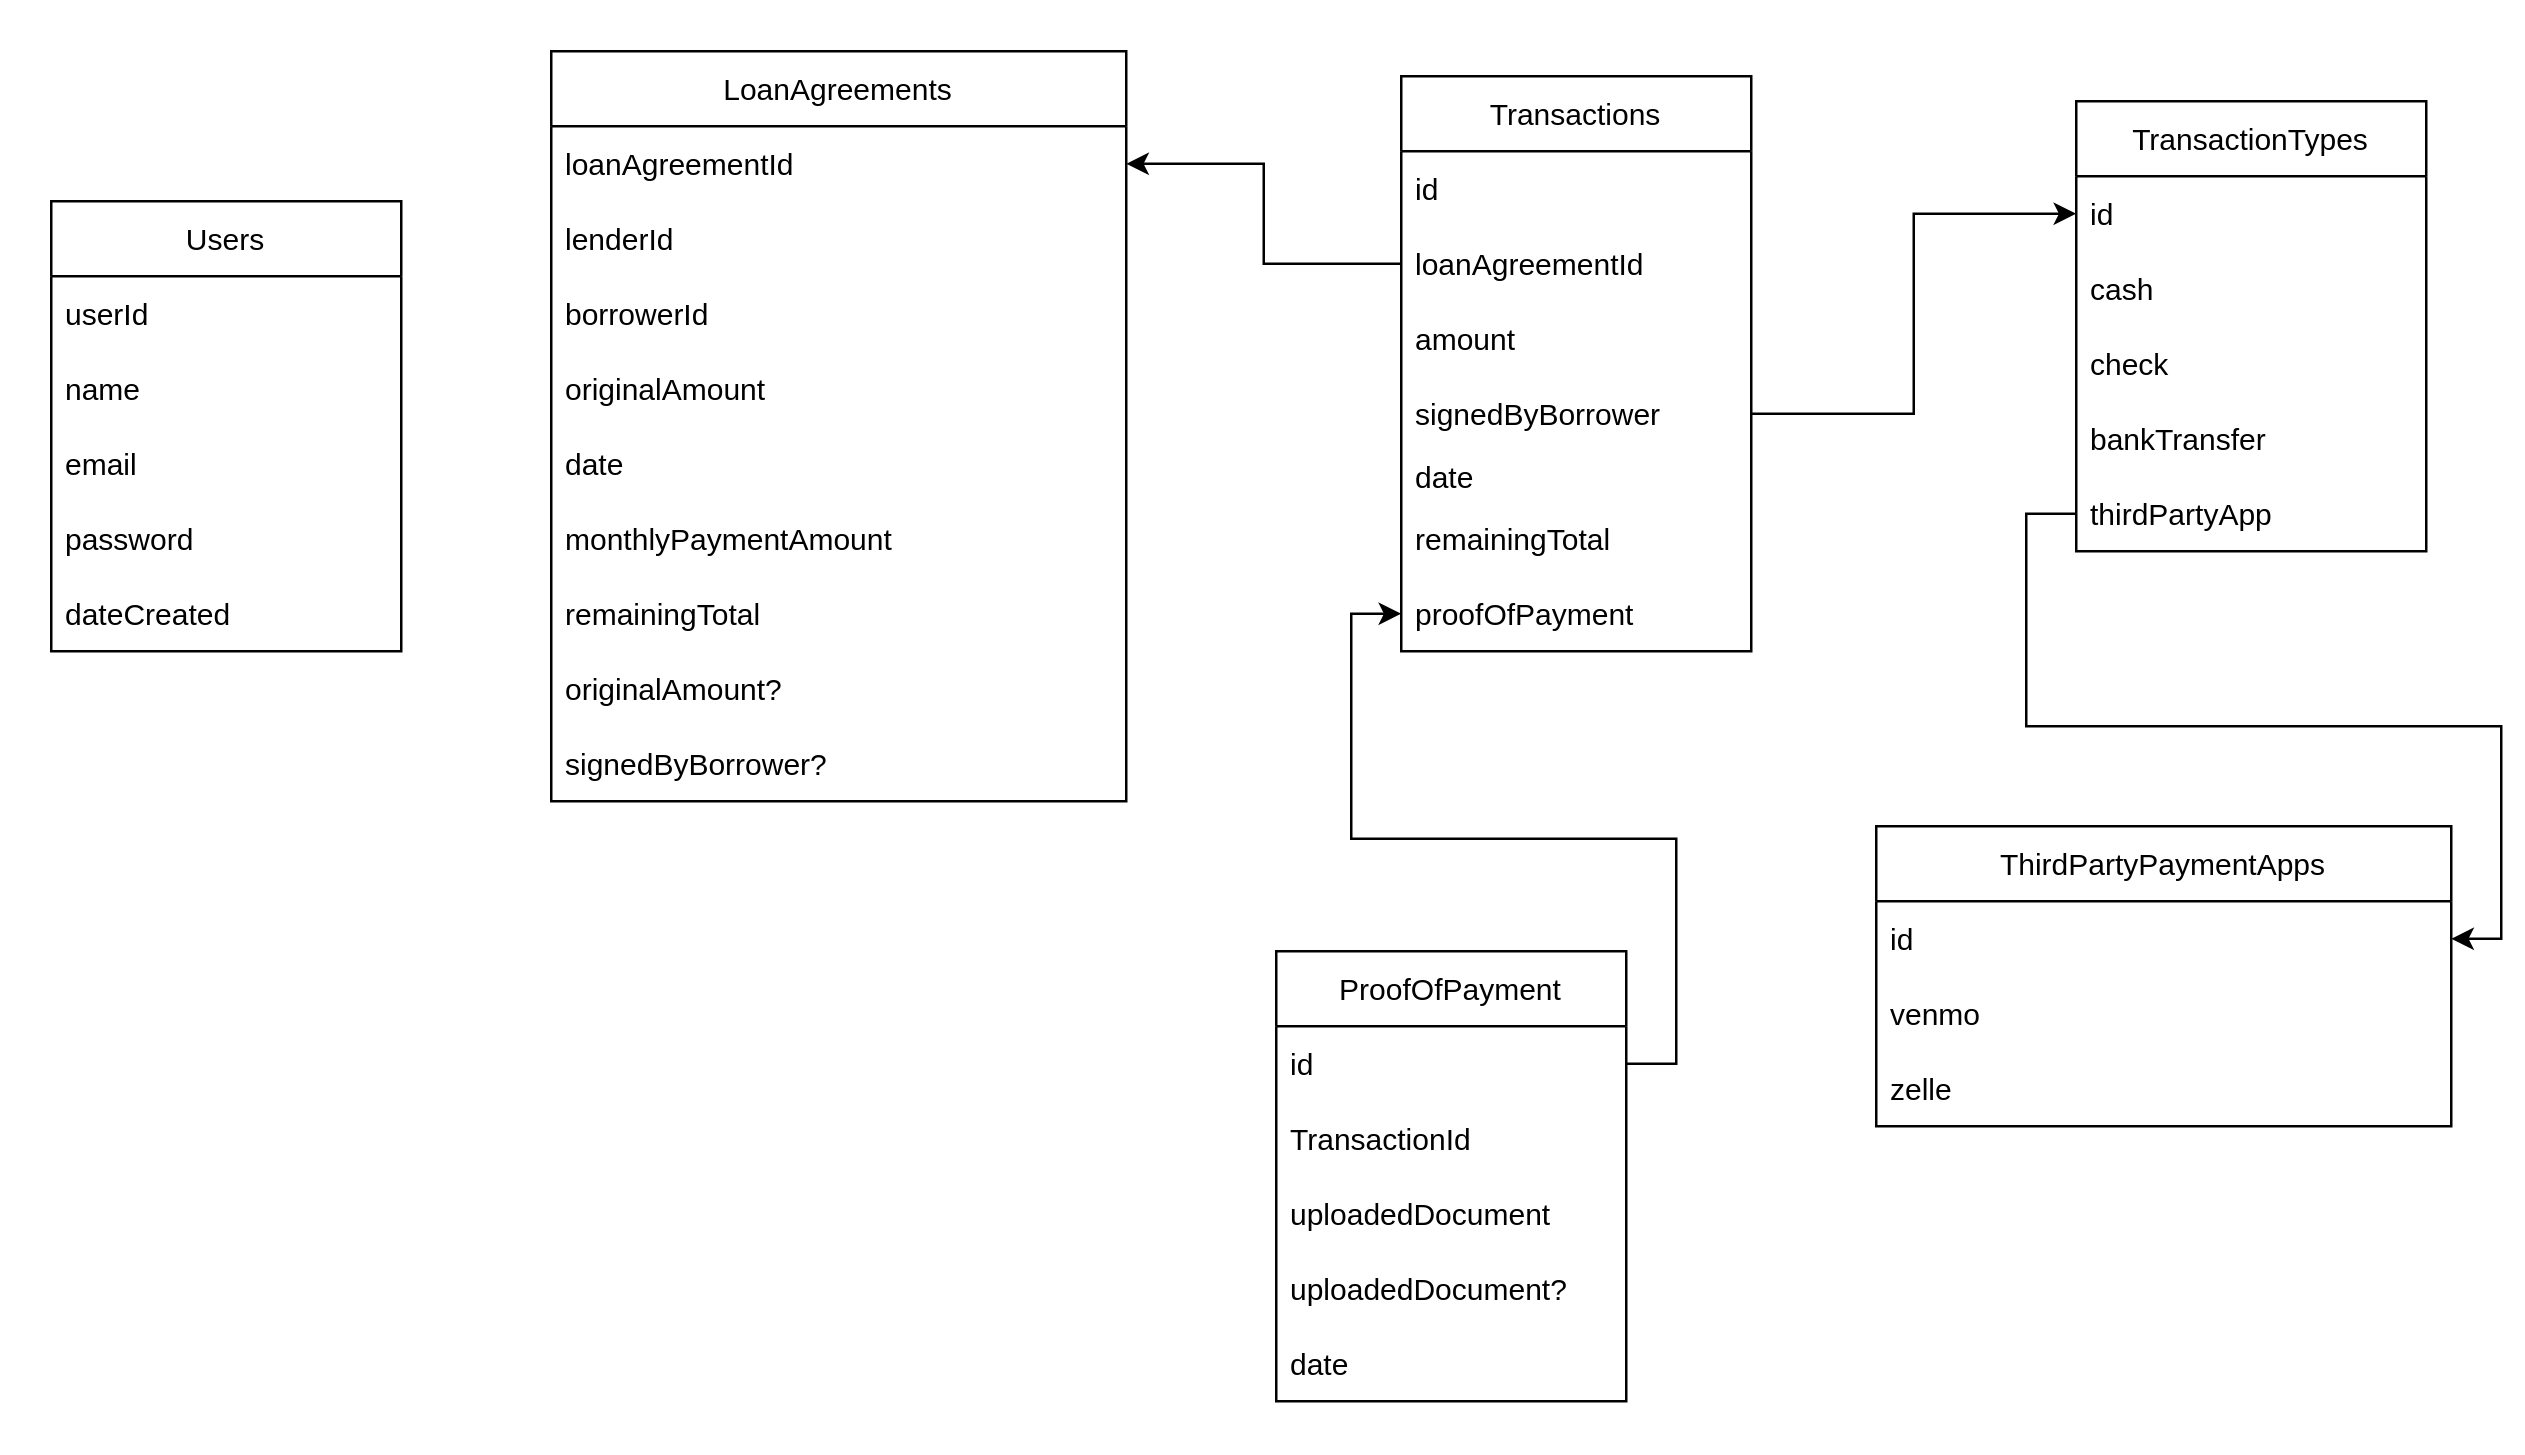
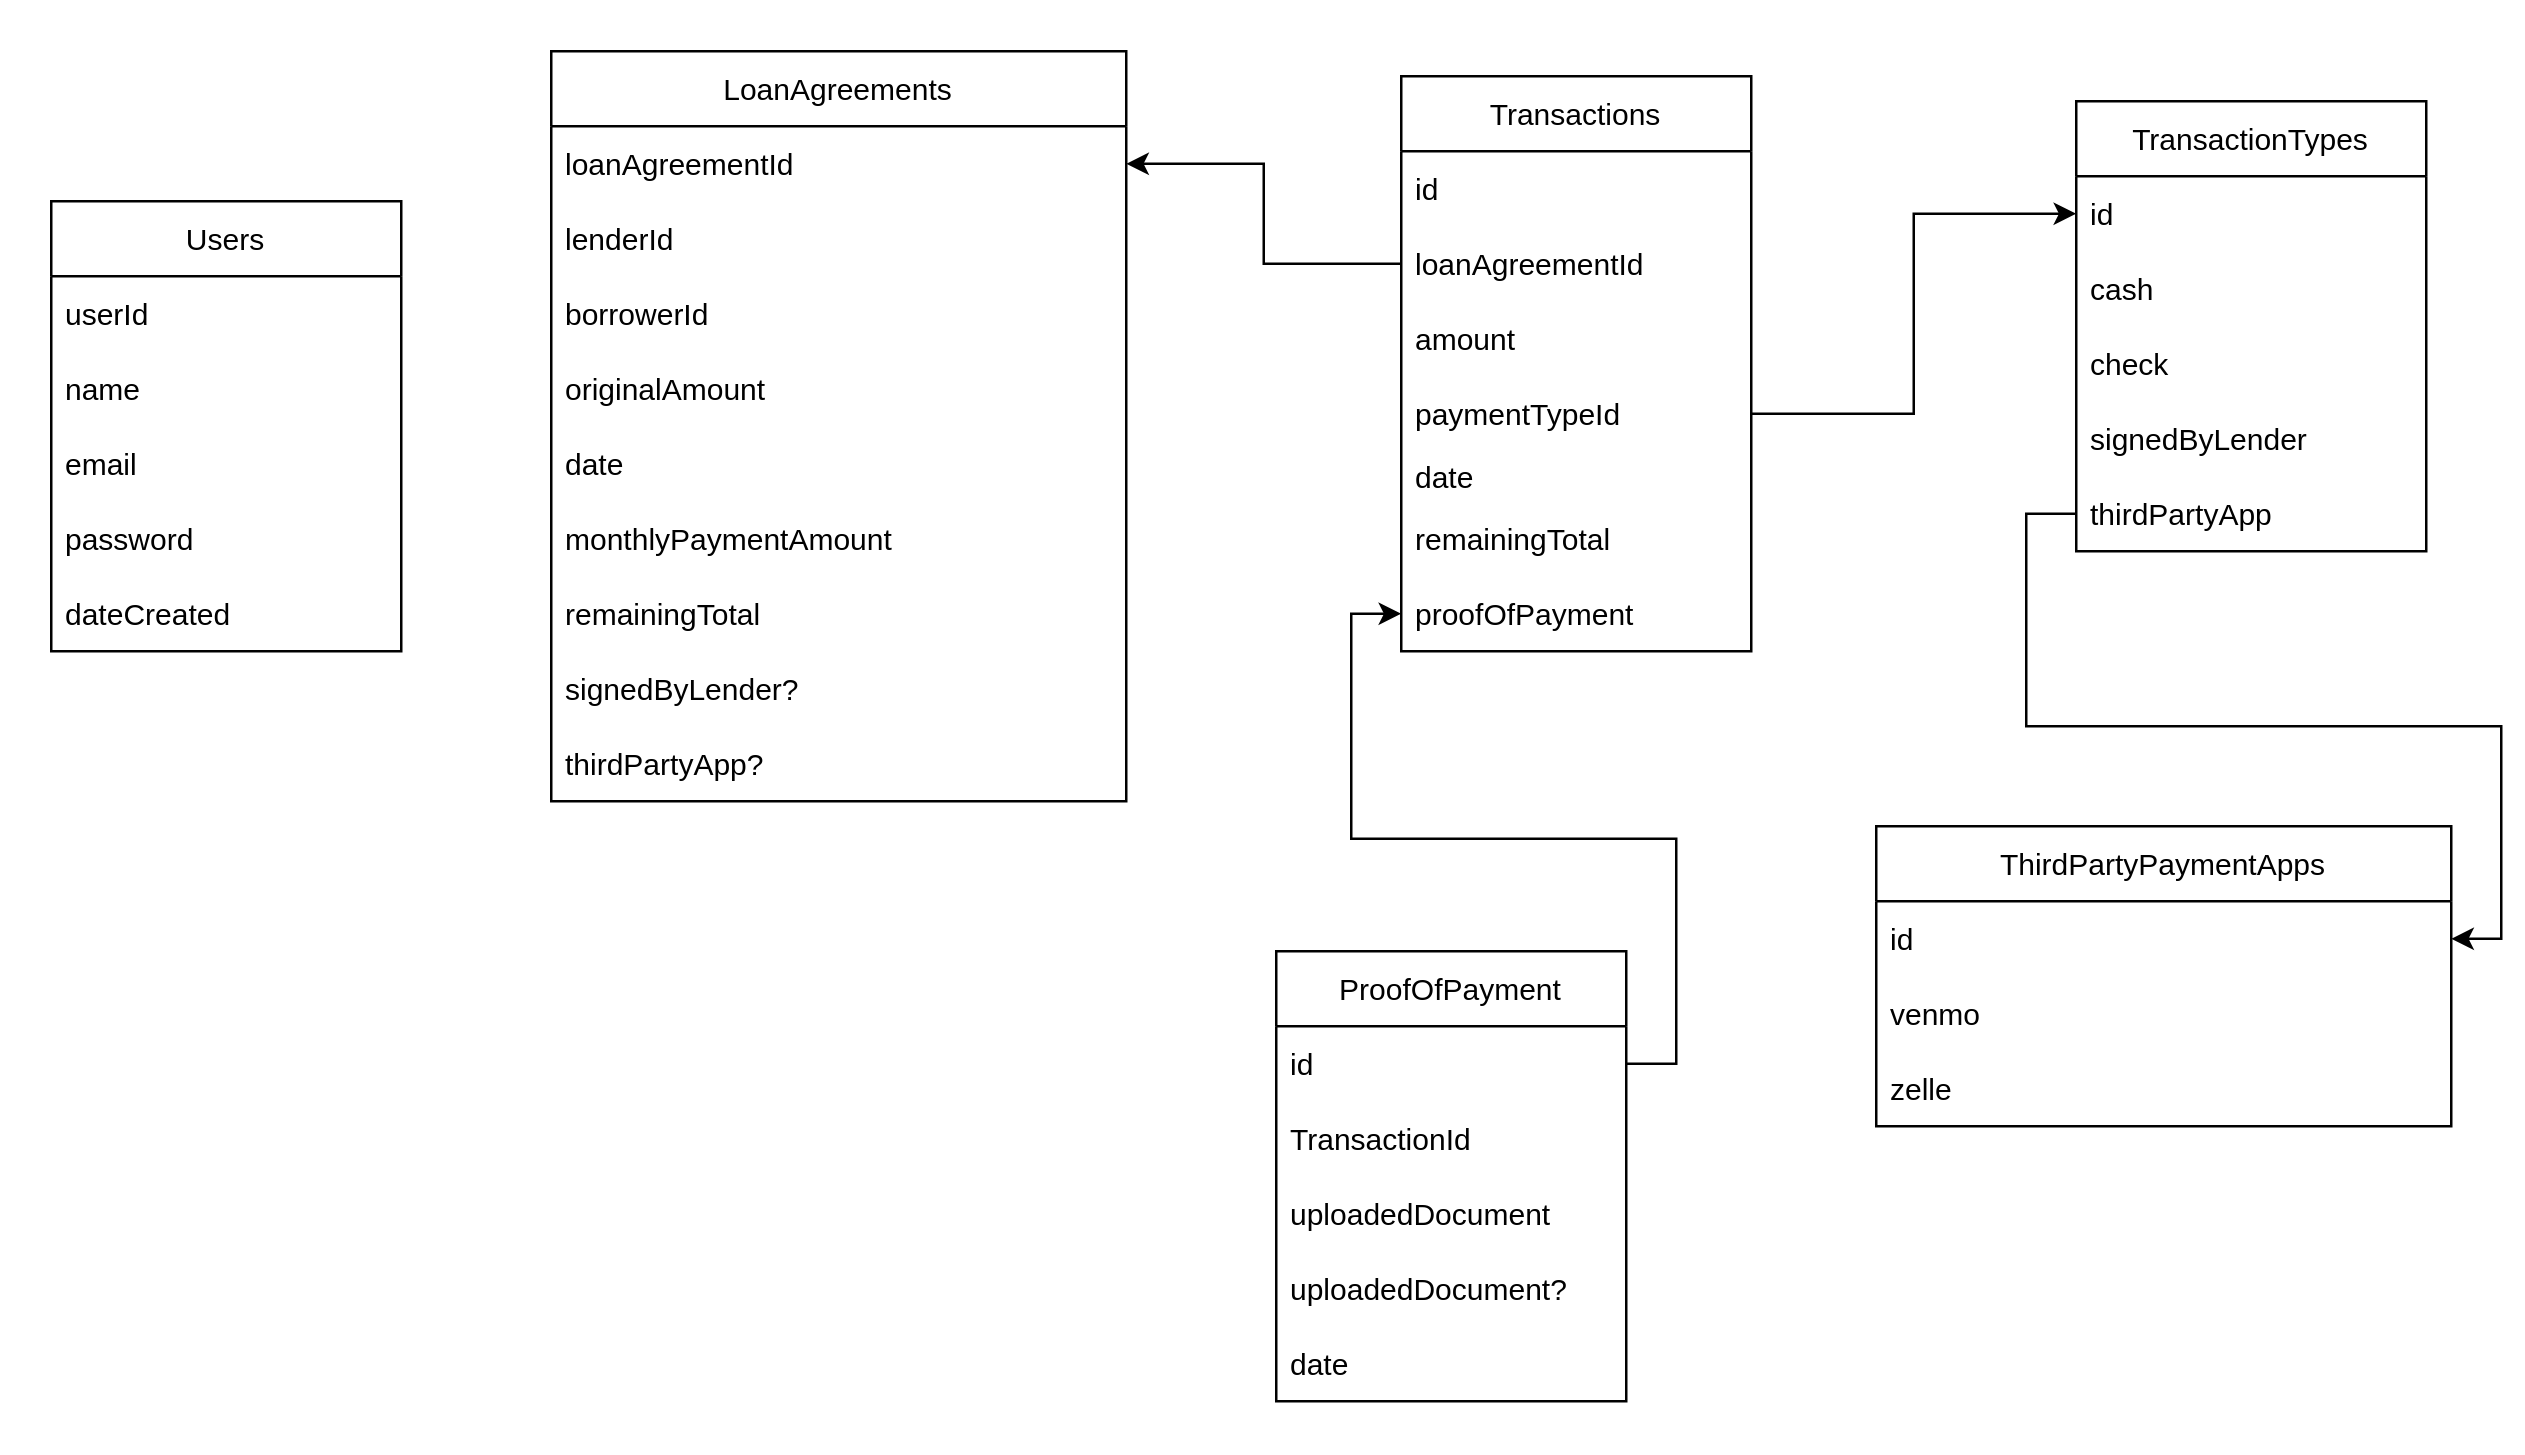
- <mxCell id="6" value="signedByBorrower" style="text;strokeColor=none;fillColor=none;align=left;verticalAlign=middle;spacingLeft=4;spacingRight=4;overflow=hidden;points=[[0,0.5],[1,0.5]];portConstraint=eastwest;rotatable=0;" parent="2" vertex="1"><mxGeometry y="120" width="140" height="30" as="geometry" /></mxCell>
+ <mxCell id="6" value="paymentTypeId" style="text;strokeColor=none;fillColor=none;align=left;verticalAlign=middle;spacingLeft=4;spacingRight=4;overflow=hidden;points=[[0,0.5],[1,0.5]];portConstraint=eastwest;rotatable=0;" parent="2" vertex="1"><mxGeometry y="120" width="140" height="30" as="geometry" /></mxCell>
- <mxCell id="31" value="bankTransfer" style="text;strokeColor=none;fillColor=none;align=left;verticalAlign=middle;spacingLeft=4;spacingRight=4;overflow=hidden;points=[[0,0.5],[1,0.5]];portConstraint=eastwest;rotatable=0;" parent="27" vertex="1"><mxGeometry y="120" width="140" height="30" as="geometry" /></mxCell>
+ <mxCell id="31" value="signedByLender" style="text;strokeColor=none;fillColor=none;align=left;verticalAlign=middle;spacingLeft=4;spacingRight=4;overflow=hidden;points=[[0,0.5],[1,0.5]];portConstraint=eastwest;rotatable=0;" parent="27" vertex="1"><mxGeometry y="120" width="140" height="30" as="geometry" /></mxCell>
- <mxCell id="24" value="originalAmount?" style="text;strokeColor=none;fillColor=none;align=left;verticalAlign=middle;spacingLeft=4;spacingRight=4;overflow=hidden;points=[[0,0.5],[1,0.5]];portConstraint=eastwest;rotatable=0;" vertex="1" parent="16"><mxGeometry y="240" width="230" height="30" as="geometry" /></mxCell>
+ <mxCell id="24" value="signedByLender?" style="text;strokeColor=none;fillColor=none;align=left;verticalAlign=middle;spacingLeft=4;spacingRight=4;overflow=hidden;points=[[0,0.5],[1,0.5]];portConstraint=eastwest;rotatable=0;" vertex="1" parent="16"><mxGeometry y="240" width="230" height="30" as="geometry" /></mxCell>
- <mxCell id="25" value="signedByBorrower?" style="text;strokeColor=none;fillColor=none;align=left;verticalAlign=middle;spacingLeft=4;spacingRight=4;overflow=hidden;points=[[0,0.5],[1,0.5]];portConstraint=eastwest;rotatable=0;" vertex="1" parent="16"><mxGeometry y="270" width="230" height="30" as="geometry" /></mxCell>
+ <mxCell id="25" value="thirdPartyApp?" style="text;strokeColor=none;fillColor=none;align=left;verticalAlign=middle;spacingLeft=4;spacingRight=4;overflow=hidden;points=[[0,0.5],[1,0.5]];portConstraint=eastwest;rotatable=0;" vertex="1" parent="16"><mxGeometry y="270" width="230" height="30" as="geometry" /></mxCell>
